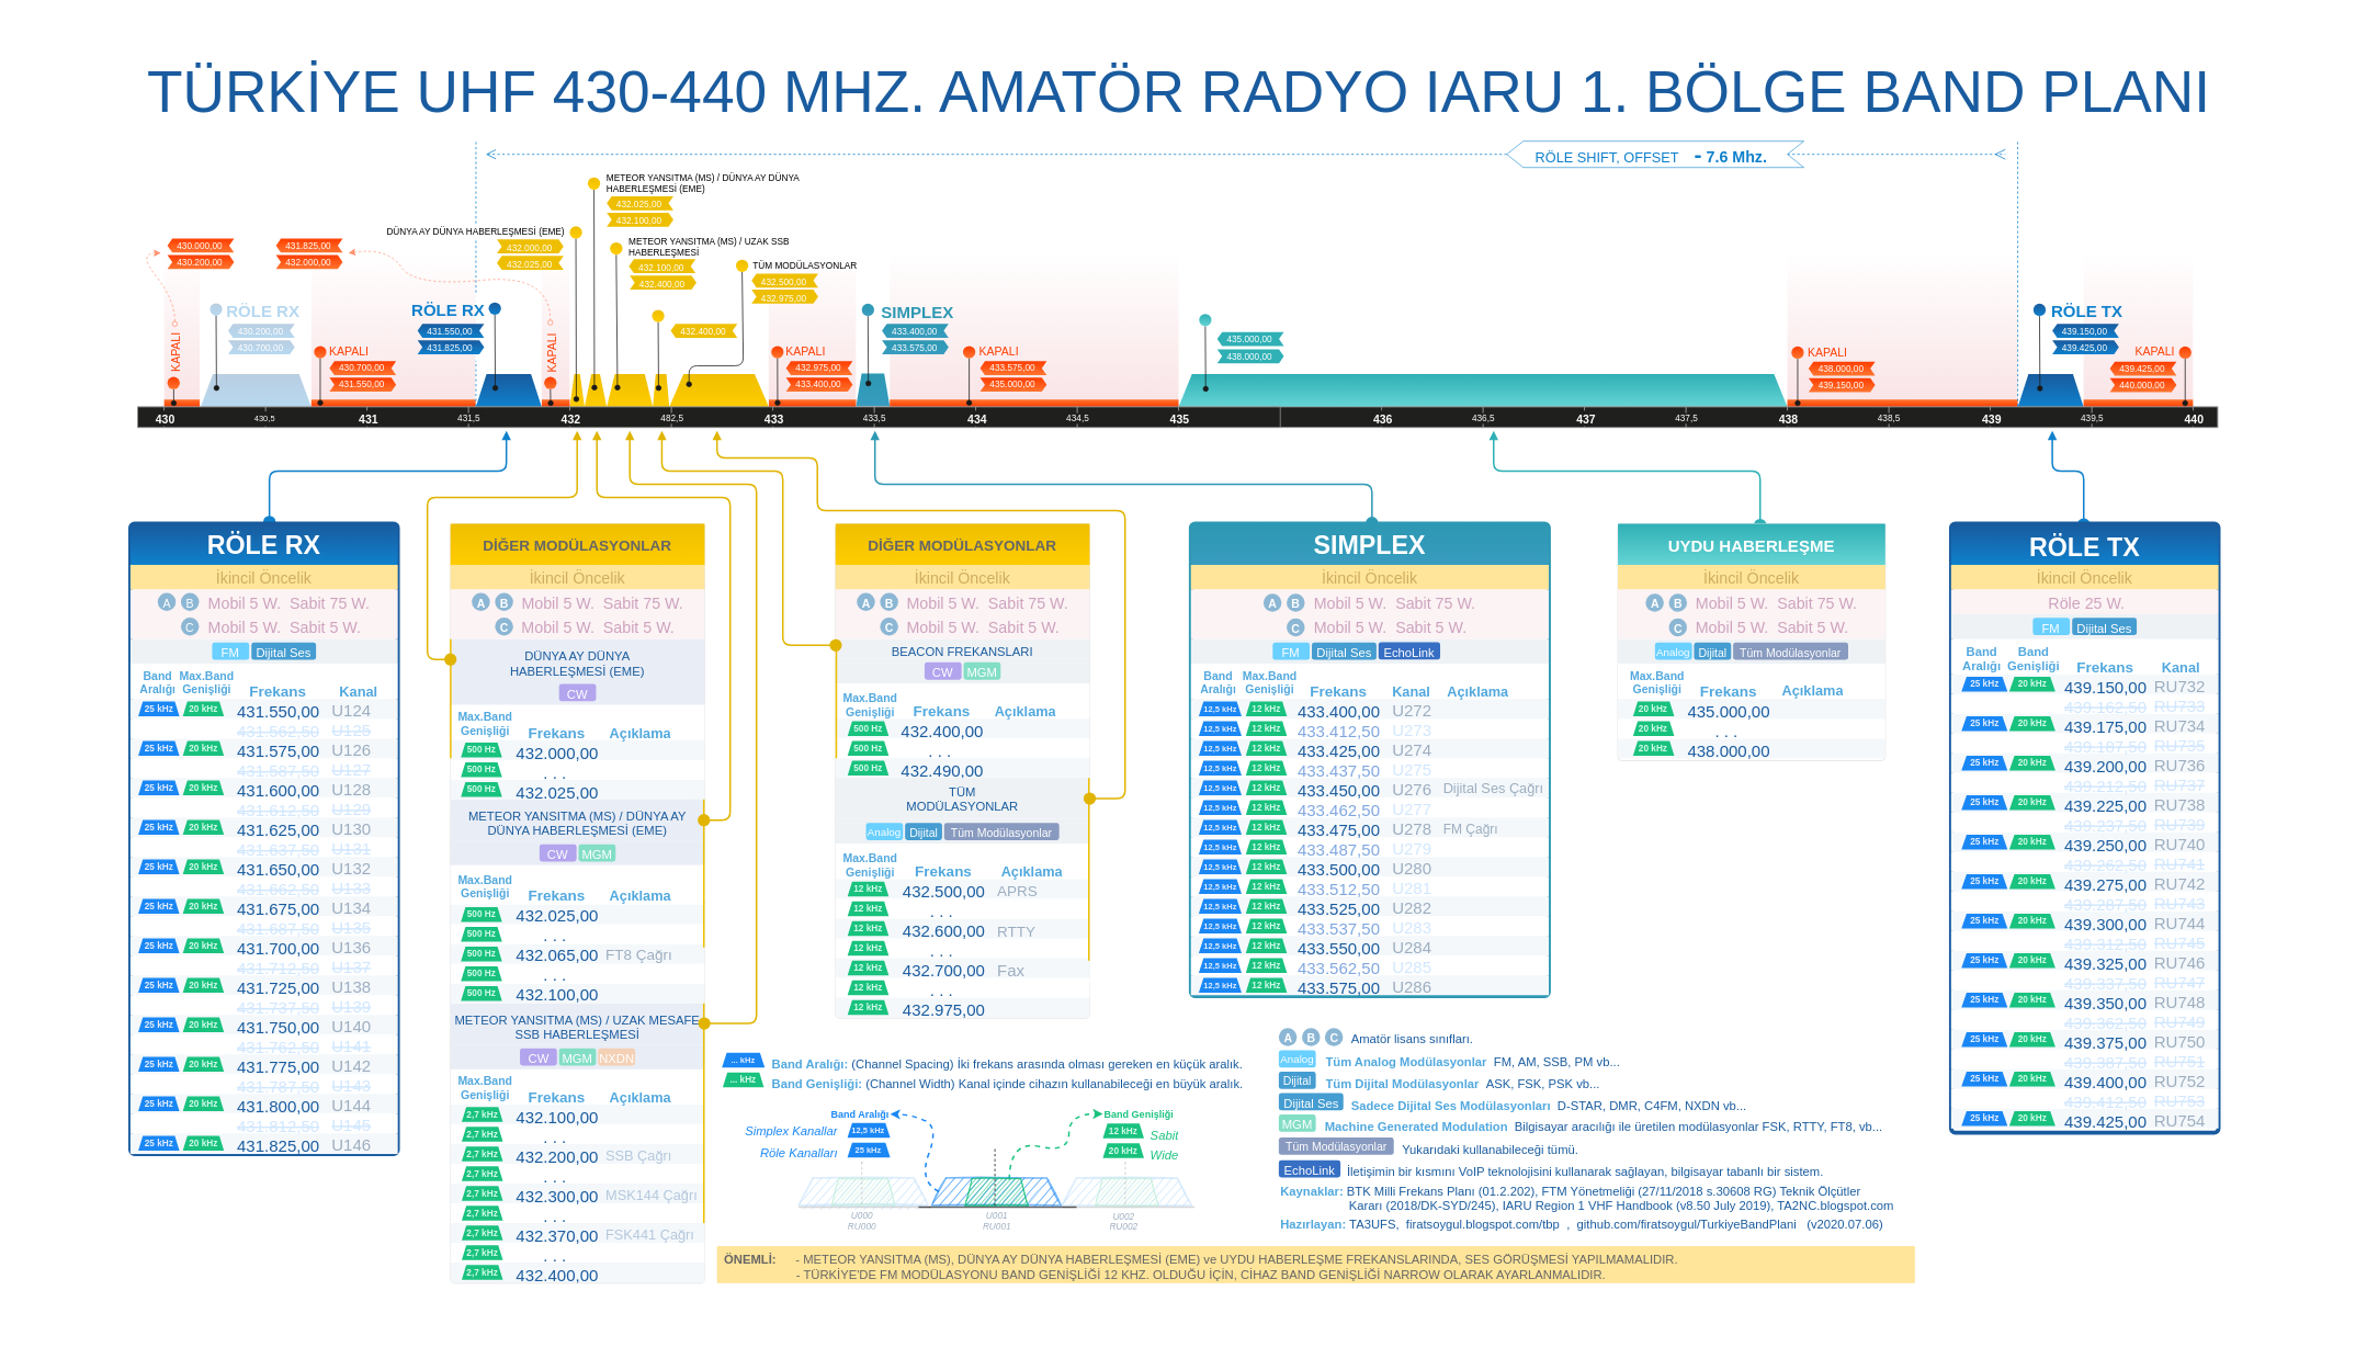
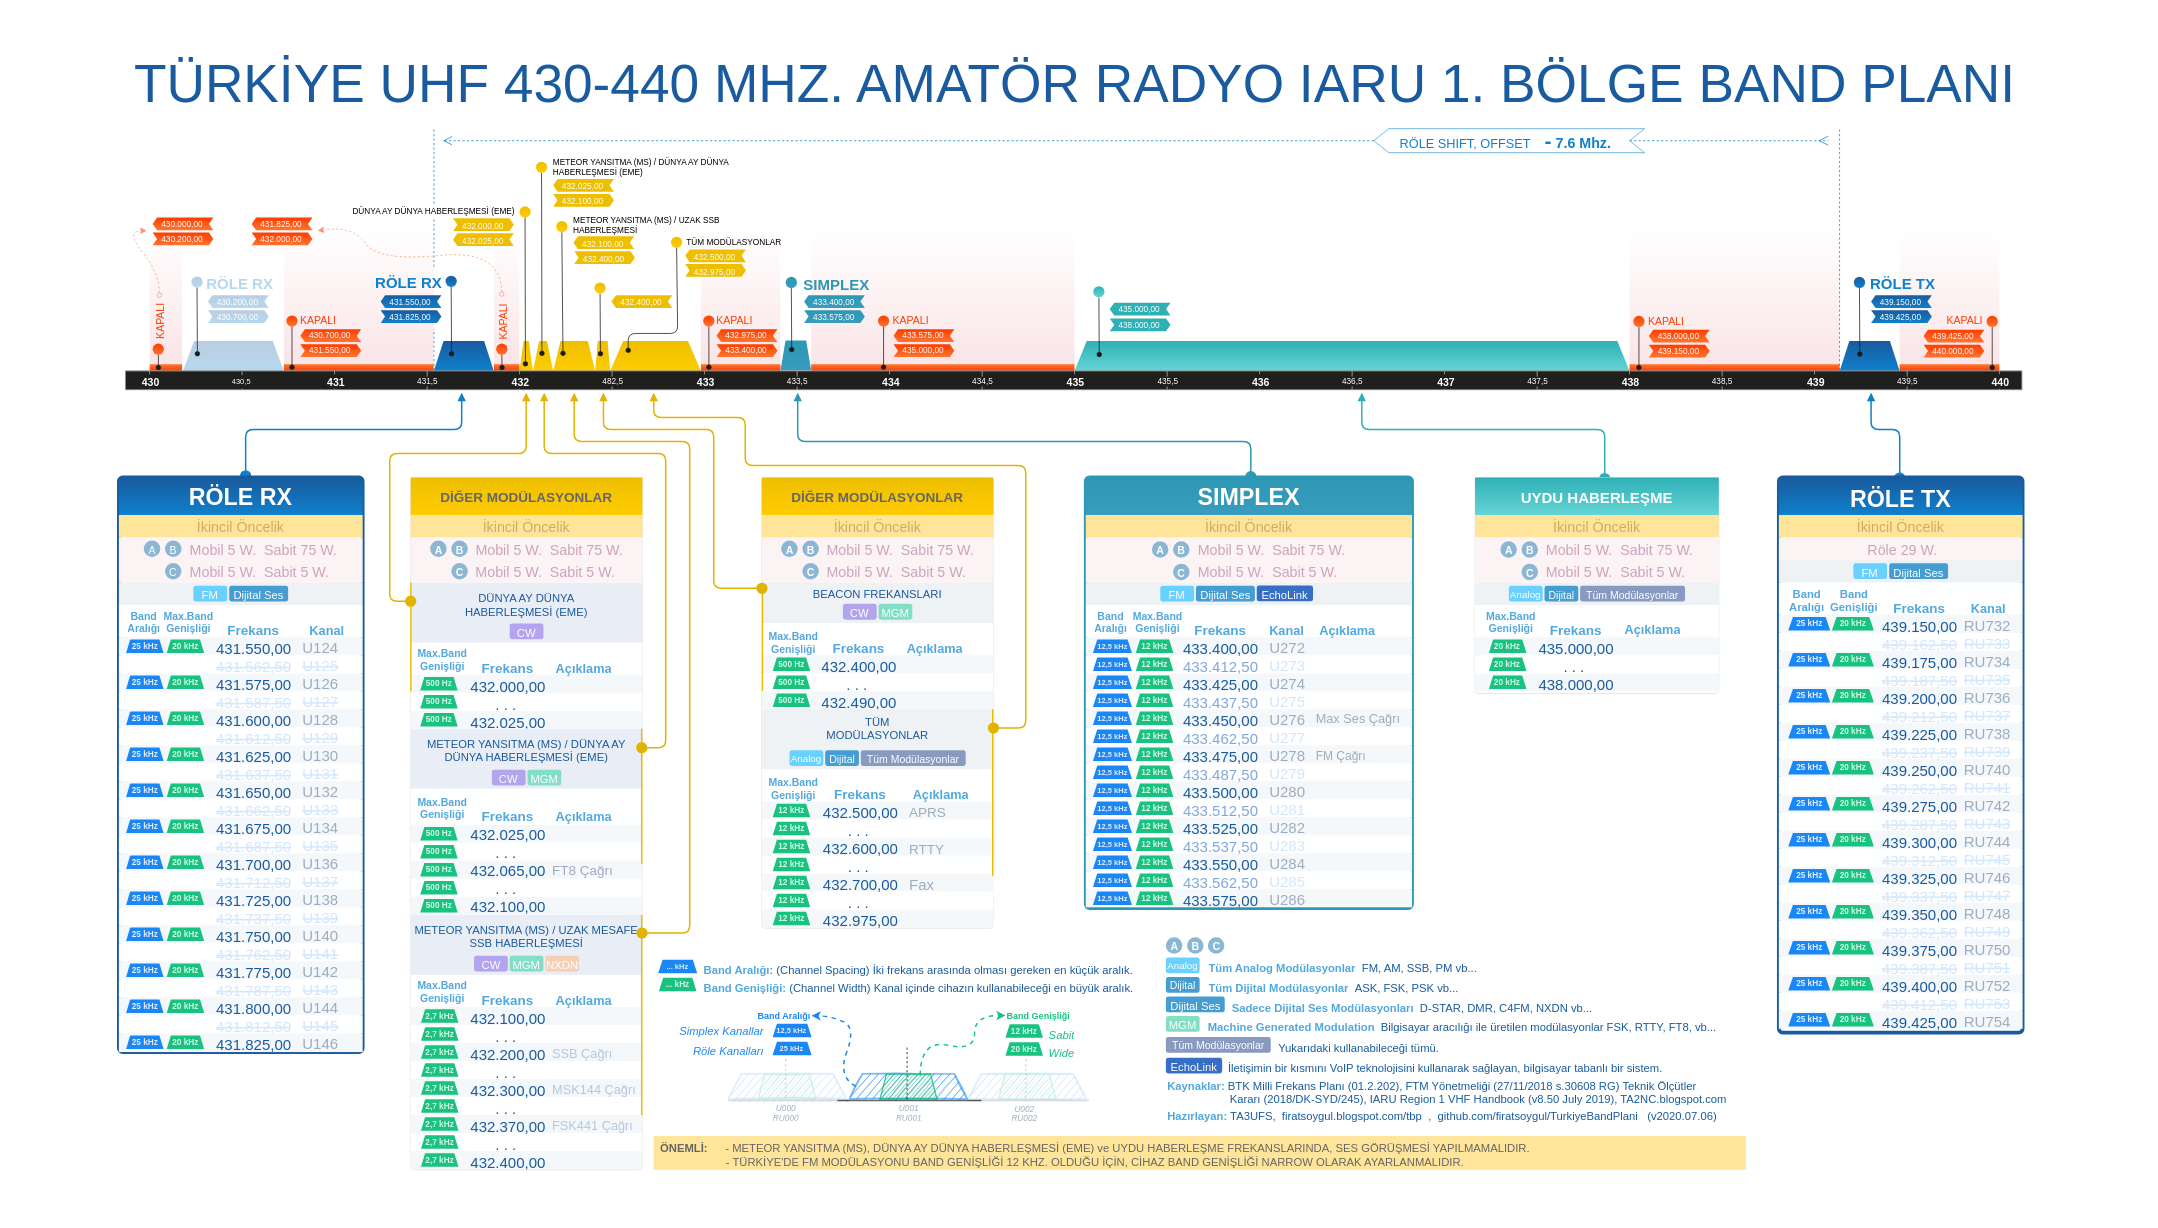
+ <mxCell id="447" value="435,5" style="rounded=0;fillColor=#1F1F1D;strokeColor=#999999;fontColor=#FFFFFF;align=left;spacingLeft=-15;perimeterSpacing=0;labelBackgroundColor=#1F1F1D;fontSize=11;spacing=2;whiteSpace=wrap;html=1;labelBorderColor=none;spacingTop=2;verticalAlign=middle;labelPosition=center;verticalLabelPosition=middle;fontStyle=0;strokeWidth=1;" parent="434" vertex="1"><mxGeometry x="1388.55" width="123.317" height="25" as="geometry" /></mxCell>
- <mxCell id="143" value="Röle 25 W." style="text;strokeColor=none;fillColor=#fcf3f4;align=center;verticalAlign=middle;spacingLeft=9;spacingRight=4;overflow=hidden;rotatable=0;points=[[0,0.5],[1,0.5]];portConstraint=eastwest;labelBackgroundColor=none;fontSize=19;fontColor=#CDA2BE;html=0;" parent="85" vertex="1"><mxGeometry x="5.418e-14" y="80" width="325" height="30" as="geometry" /></mxCell>
+ <mxCell id="143" value="Röle 29 W." style="text;strokeColor=none;fillColor=#fcf3f4;align=center;verticalAlign=middle;spacingLeft=9;spacingRight=4;overflow=hidden;rotatable=0;points=[[0,0.5],[1,0.5]];portConstraint=eastwest;labelBackgroundColor=none;fontSize=19;fontColor=#CDA2BE;html=0;" parent="85" vertex="1"><mxGeometry x="5.418e-14" y="80" width="325" height="30" as="geometry" /></mxCell>
- <mxCell id="262" value="&lt;div&gt;&lt;b&gt;&lt;font style=&quot;font-size: 17px&quot; color=&quot;#51a8de&quot;&gt;&amp;nbsp;Açıklama&lt;/font&gt;&lt;br&gt;&lt;/b&gt;&lt;/div&gt;&lt;div&gt;&lt;br&gt;&lt;/div&gt;&lt;div style=&quot;font-size: 19px&quot;&gt;&lt;br&gt;&lt;/div&gt;&lt;div&gt;&lt;br&gt;&lt;/div&gt;&lt;div style=&quot;font-size: 21px&quot;&gt;&lt;br&gt;&lt;/div&gt;&lt;div style=&quot;font-size: 18px&quot;&gt;&lt;font style=&quot;font-size: 17px&quot; color=&quot;#9cadbf&quot;&gt;Dijital Ses Çağrı&lt;/font&gt;&lt;/div&gt;&lt;div style=&quot;font-size: 23px&quot;&gt;&lt;br&gt;&lt;/div&gt;&lt;div style=&quot;font-size: 17px&quot;&gt;&lt;font style=&quot;font-size: 16px&quot; color=&quot;#9cadbf&quot;&gt;FM Çağrı&lt;/font&gt;&lt;/div&gt;&lt;div&gt;&lt;br&gt;&lt;/div&gt;" style="text;strokeColor=none;fillColor=none;html=1;verticalAlign=top;overflow=hidden;whiteSpace=wrap;labelBorderColor=none;labelBackgroundColor=none;spacingTop=0;absoluteArcSize=0;imageAspect=0;fixDash=0;autosize=0;container=0;dropTarget=0;recursiveResize=1;expand=1;editable=1;backgroundOutline=0;movable=1;movableLabel=1;resizeWidth=0;treeFolding=0;pointerEvents=1;fontSize=20;fontColor=#B4C7DC;" parent="219" vertex="1"><mxGeometry x="305" y="185" width="125" height="390" as="geometry" /></mxCell>
+ <mxCell id="262" value="&lt;div&gt;&lt;b&gt;&lt;font style=&quot;font-size: 17px&quot; color=&quot;#51a8de&quot;&gt;&amp;nbsp;Açıklama&lt;/font&gt;&lt;br&gt;&lt;/b&gt;&lt;/div&gt;&lt;div&gt;&lt;br&gt;&lt;/div&gt;&lt;div style=&quot;font-size: 19px&quot;&gt;&lt;br&gt;&lt;/div&gt;&lt;div&gt;&lt;br&gt;&lt;/div&gt;&lt;div style=&quot;font-size: 21px&quot;&gt;&lt;br&gt;&lt;/div&gt;&lt;div style=&quot;font-size: 18px&quot;&gt;&lt;font style=&quot;font-size: 17px&quot; color=&quot;#9cadbf&quot;&gt;Max Ses Çağrı&lt;/font&gt;&lt;/div&gt;&lt;div style=&quot;font-size: 23px&quot;&gt;&lt;br&gt;&lt;/div&gt;&lt;div style=&quot;font-size: 17px&quot;&gt;&lt;font style=&quot;font-size: 16px&quot; color=&quot;#9cadbf&quot;&gt;FM Çağrı&lt;/font&gt;&lt;/div&gt;&lt;div&gt;&lt;br&gt;&lt;/div&gt;" style="text;strokeColor=none;fillColor=none;html=1;verticalAlign=top;overflow=hidden;whiteSpace=wrap;labelBorderColor=none;labelBackgroundColor=none;spacingTop=0;absoluteArcSize=0;imageAspect=0;fixDash=0;autosize=0;container=0;dropTarget=0;recursiveResize=1;expand=1;editable=1;backgroundOutline=0;movable=1;movableLabel=1;resizeWidth=0;treeFolding=0;pointerEvents=1;fontSize=20;fontColor=#B4C7DC;" parent="219" vertex="1"><mxGeometry x="305" y="185" width="125" height="390" as="geometry" /></mxCell>
- <mxCell id="514" value="&lt;div style=&quot;font-size: 15px&quot;&gt;&lt;font style=&quot;font-size: 15px&quot; color=&quot;#51A8DE&quot;&gt;&lt;span style=&quot;font-size: 15px&quot;&gt;&lt;/span&gt;&lt;/font&gt;&lt;font style=&quot;font-size: 15px&quot; color=&quot;#195b9e&quot;&gt;Amatör lisans sınıfları.&lt;/font&gt;&lt;br style=&quot;font-size: 15px&quot;&gt;&lt;/div&gt;" style="text;strokeColor=none;fillColor=none;html=1;verticalAlign=top;overflow=hidden;whiteSpace=wrap;labelBorderColor=none;labelBackgroundColor=none;spacingTop=0;absoluteArcSize=0;imageAspect=0;noLabel=0;fixDash=0;autosize=0;container=0;dropTarget=0;recursiveResize=1;expand=1;editable=1;backgroundOutline=0;movable=1;movableLabel=1;resizeWidth=0;treeFolding=0;pointerEvents=1;fontSize=15;" parent="496" vertex="1"><mxGeometry x="97" y="5.25" width="672.5" height="25.75" as="geometry" /></mxCell>
